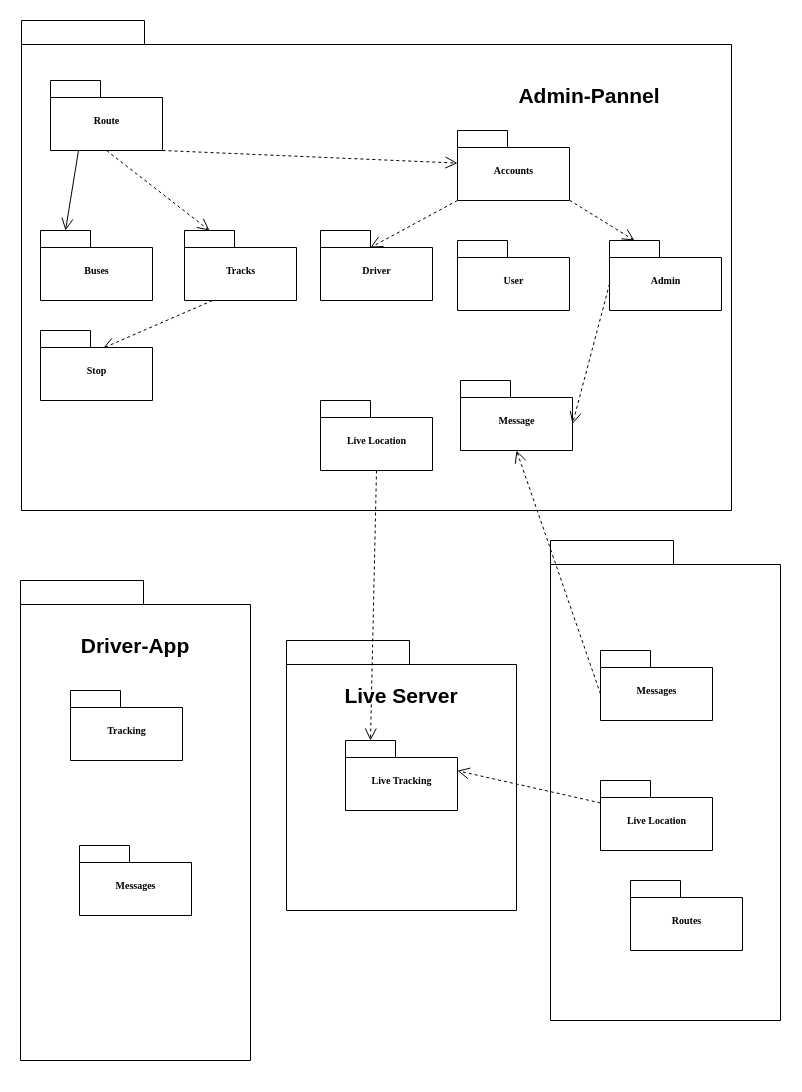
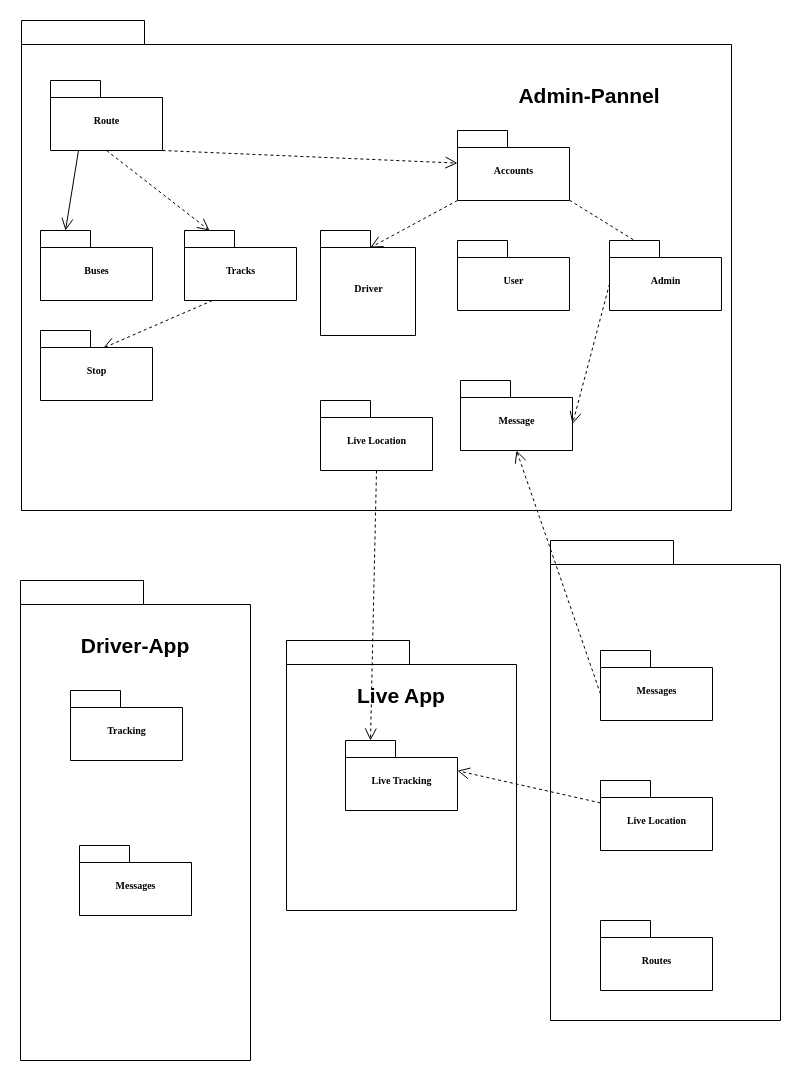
- <mxCell id="10" style="edgeStyle=none;rounded=0;html=1;dashed=1;labelBackgroundColor=none;startFill=0;endArrow=open;endFill=0;endSize=10;fontFamily=Verdana;fontSize=10;entryX=0;entryY=0;entryPerimeter=0;entryDx=25;entryDy=0;" edge="1" parent="1" source="11" target="12"><mxGeometry relative="1" as="geometry"><mxPoint x="441.996" y="381.08" as="targetPoint" /></mxGeometry></mxCell>
+ <mxCell id="10" style="edgeStyle=none;rounded=0;html=1;dashed=1;labelBackgroundColor=none;startFill=0;endArrow=none;endFill=0;endSize=10;fontFamily=Verdana;fontSize=10;entryX=0;entryY=0;entryPerimeter=0;entryDx=25;entryDy=0;" edge="1" parent="1" source="11" target="12"><mxGeometry relative="1" as="geometry"><mxPoint x="441.996" y="381.08" as="targetPoint" /></mxGeometry></mxCell>
- <mxCell id="23" value="Driver" style="shape=folder;fontStyle=1;spacingTop=10;tabWidth=50;tabHeight=17;tabPosition=left;html=1;rounded=0;shadow=0;comic=0;labelBackgroundColor=none;strokeColor=#000000;strokeWidth=1;fillColor=#ffffff;fontFamily=Verdana;fontSize=10;fontColor=#000000;align=center;" vertex="1" parent="1"><mxGeometry x="320" y="230" width="112" height="70" as="geometry" /></mxCell>
+ <mxCell id="23" value="Driver" style="shape=folder;fontStyle=1;spacingTop=10;tabWidth=50;tabHeight=17;tabPosition=left;html=1;rounded=0;shadow=0;comic=0;labelBackgroundColor=none;strokeColor=#000000;strokeWidth=1;fillColor=#ffffff;fontFamily=Verdana;fontSize=10;fontColor=#000000;align=center;" vertex="1" parent="1"><mxGeometry x="320" y="230" width="95" height="105" as="geometry" /></mxCell>
- <mxCell id="34" value="&lt;b&gt;&lt;font style=&quot;font-size: 21px;&quot;&gt;Live Server&lt;/font&gt;&lt;/b&gt;" style="text;html=1;strokeColor=none;fillColor=none;align=center;verticalAlign=middle;whiteSpace=wrap;rounded=0;" vertex="1" parent="1"><mxGeometry x="296" y="680" width="210" height="30" as="geometry" /></mxCell>
+ <mxCell id="34" value="&lt;b&gt;&lt;font style=&quot;font-size: 21px;&quot;&gt;Live App&lt;/font&gt;&lt;/b&gt;" style="text;html=1;strokeColor=none;fillColor=none;align=center;verticalAlign=middle;whiteSpace=wrap;rounded=0;" vertex="1" parent="1"><mxGeometry x="296" y="680" width="210" height="30" as="geometry" /></mxCell>
- <mxCell id="19" value="Routes" style="shape=folder;fontStyle=1;spacingTop=10;tabWidth=50;tabHeight=17;tabPosition=left;html=1;rounded=0;shadow=0;comic=0;labelBackgroundColor=none;strokeWidth=1;fontFamily=Verdana;fontSize=10;align=center;" vertex="1" parent="15"><mxGeometry x="80" y="340" width="112" height="70" as="geometry" /></mxCell>
+ <mxCell id="19" value="Routes" style="shape=folder;fontStyle=1;spacingTop=10;tabWidth=50;tabHeight=17;tabPosition=left;html=1;rounded=0;shadow=0;comic=0;labelBackgroundColor=none;strokeWidth=1;fontFamily=Verdana;fontSize=10;align=center;" vertex="1" parent="15"><mxGeometry x="50" y="380" width="112" height="70" as="geometry" /></mxCell>
